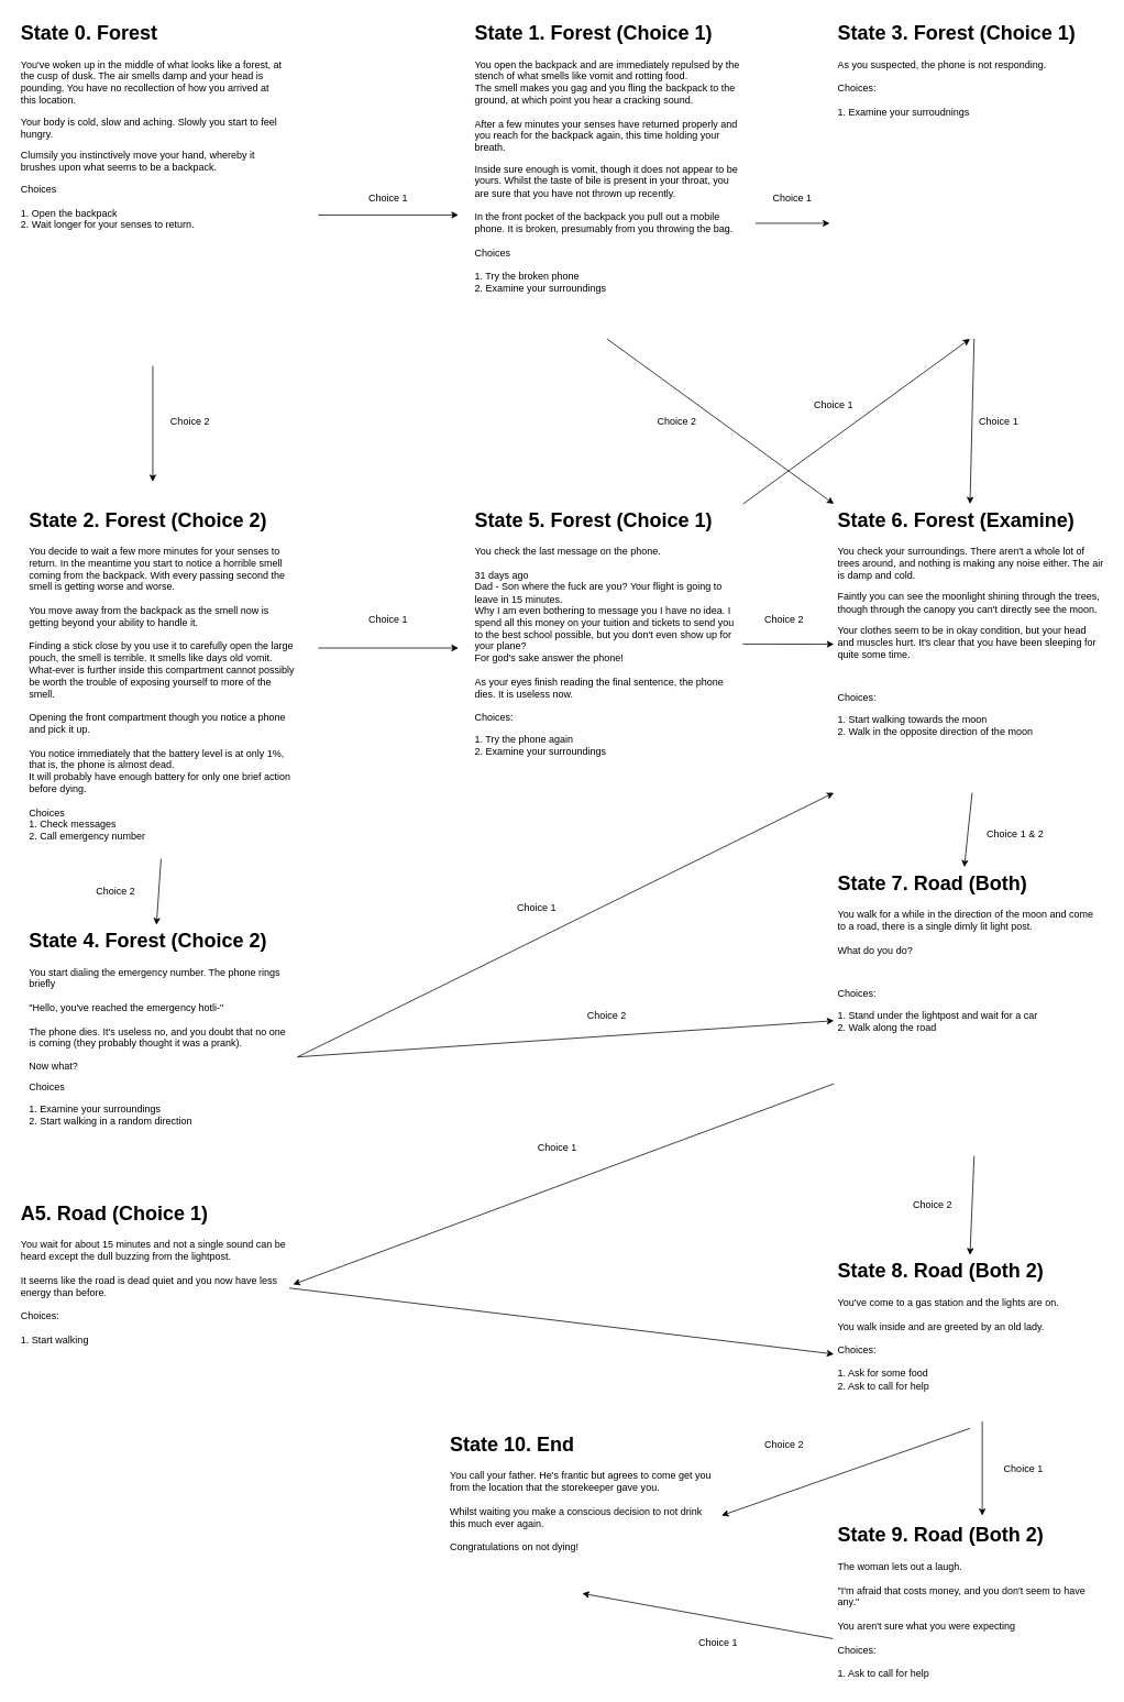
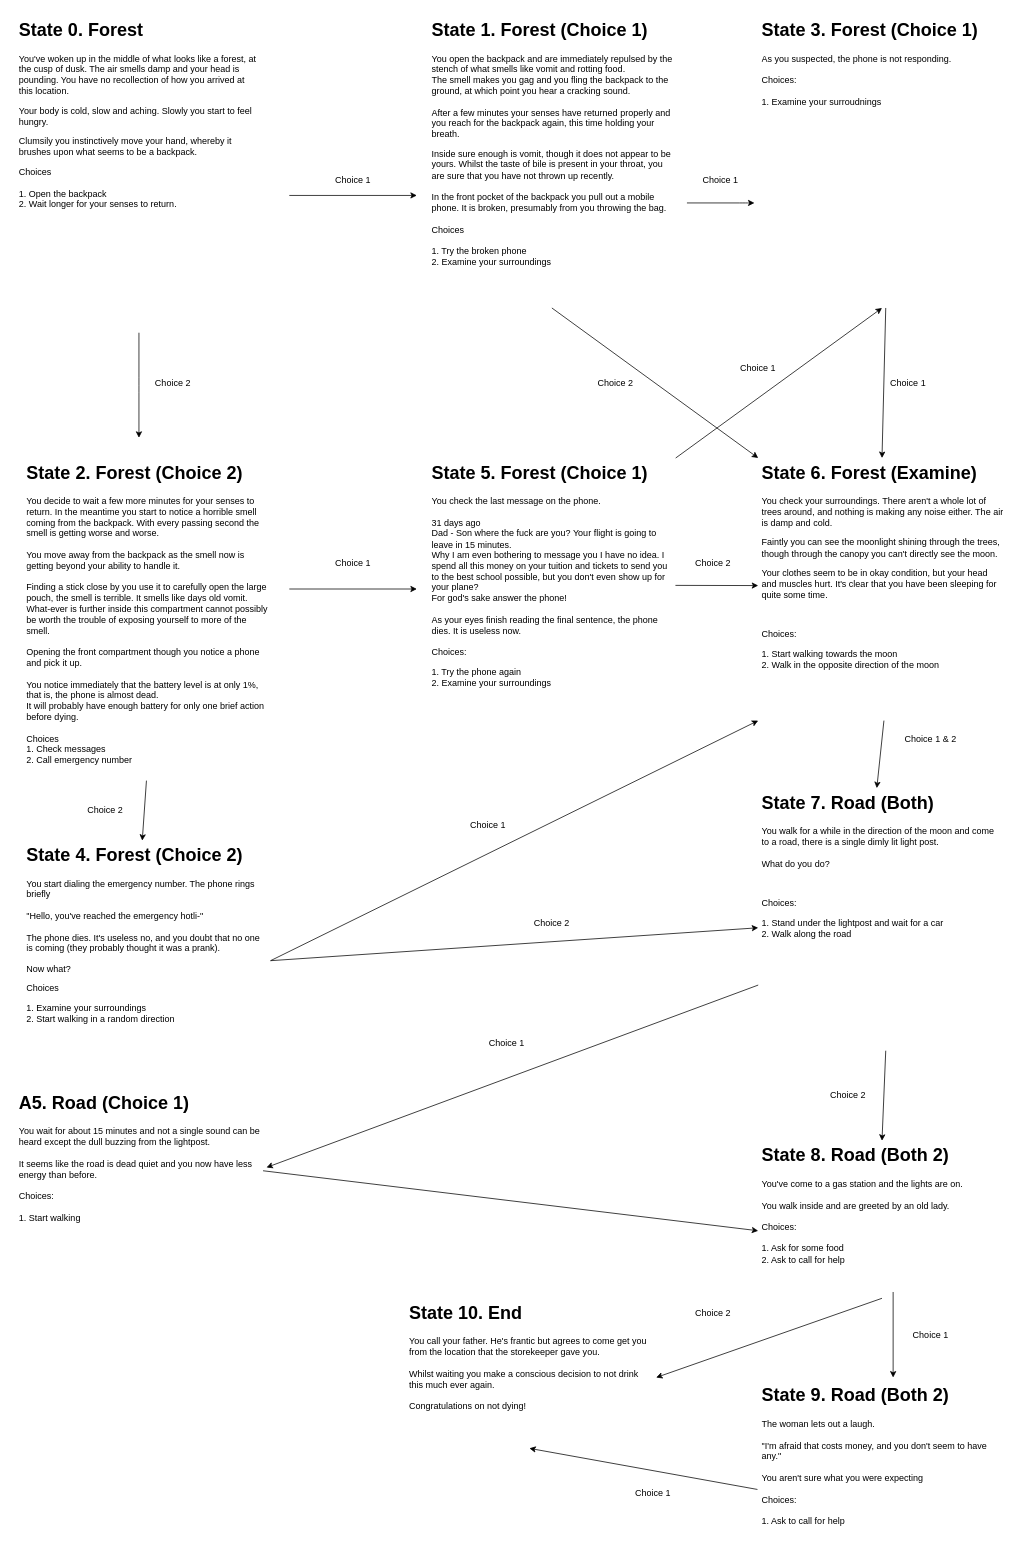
- <mxCell id="31" value="Choice 1 &amp;amp; 2" style="text;html=1;strokeColor=none;fillColor=none;align=center;verticalAlign=middle;whiteSpace=wrap;rounded=0;" vertex="1" parent="1"><mxGeometry x="1190" y="1000" width="80" height="20" as="geometry" /></mxCell>
+ <mxCell id="31" value="Choice 1 &amp;amp; 2" style="text;html=1;strokeColor=none;fillColor=none;align=center;verticalAlign=middle;whiteSpace=wrap;rounded=0;" vertex="1" parent="1"><mxGeometry x="1200" y="975" width="80" height="20" as="geometry" /></mxCell>
